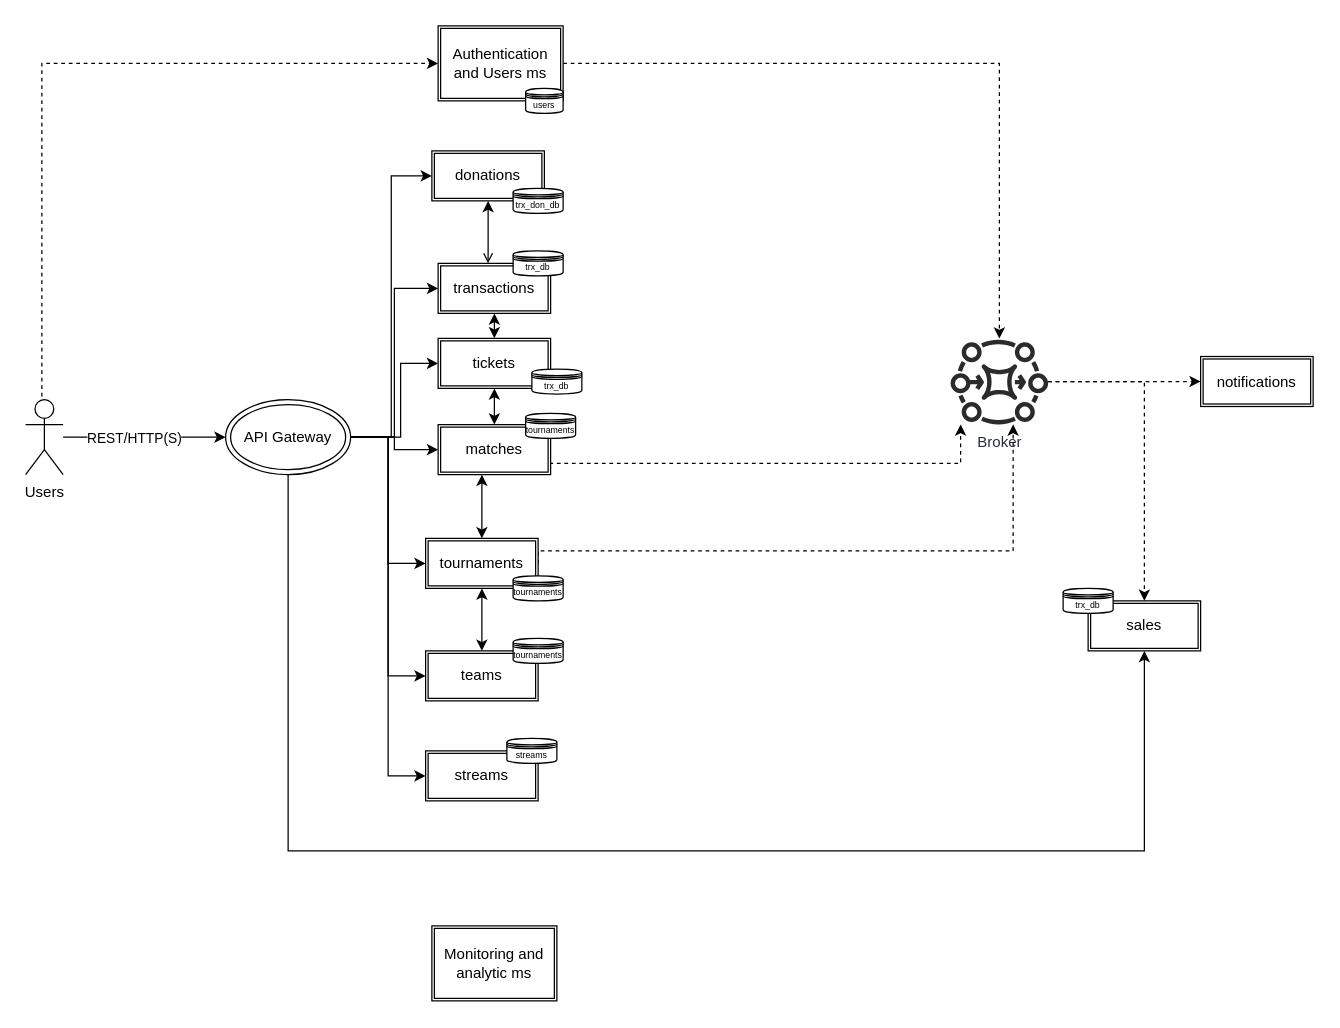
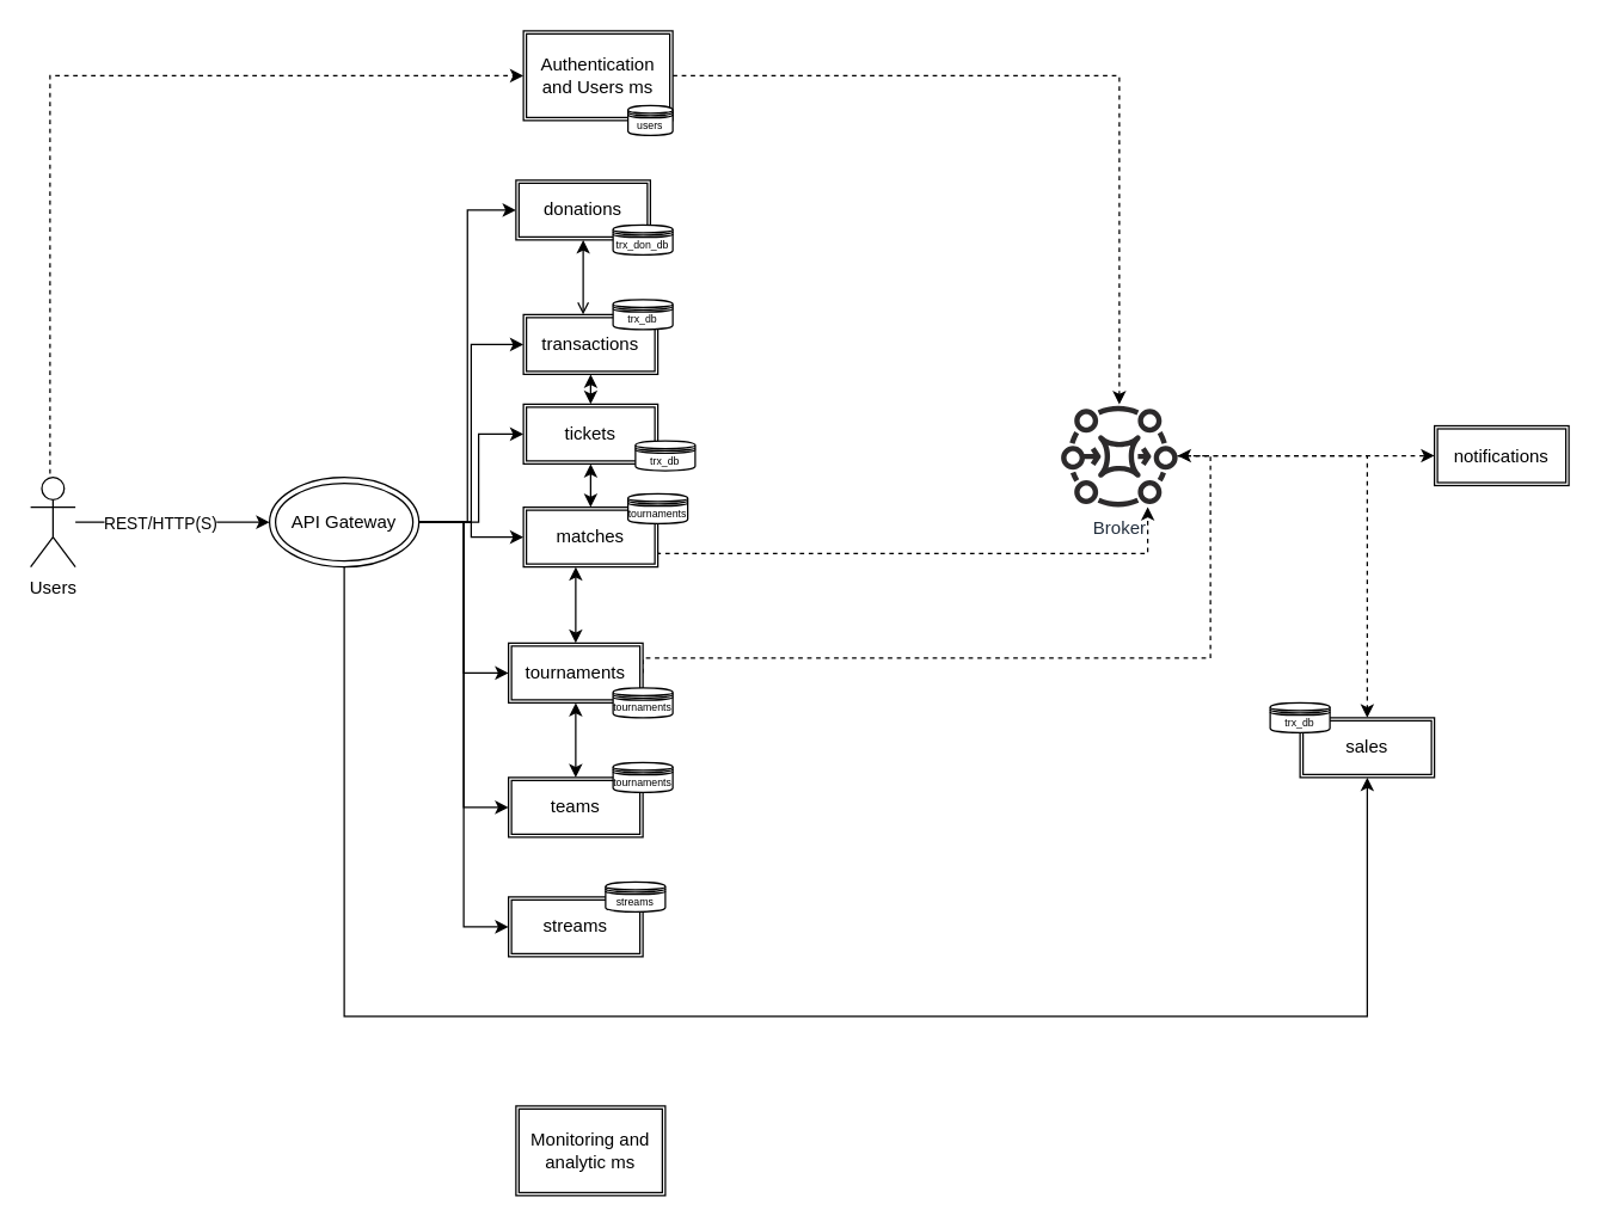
- <mxCell id="20" value="Broker" style="sketch=0;outlineConnect=0;fontColor=#232F3E;gradientColor=none;fillColor=light-dark(#2c2a2b, #ff81d9);strokeColor=none;dashed=0;verticalLabelPosition=bottom;verticalAlign=top;align=center;html=1;fontSize=12;fontStyle=0;aspect=fixed;pointerEvents=1;shape=mxgraph.aws4.mq_broker;" vertex="1" parent="1"><mxGeometry x="760" y="270" width="78" height="69" as="geometry" /></mxCell>
+ <mxCell id="20" value="Broker" style="sketch=0;outlineConnect=0;fontColor=#232F3E;gradientColor=none;fillColor=light-dark(#2c2a2b, #ff81d9);strokeColor=none;dashed=0;verticalLabelPosition=bottom;verticalAlign=top;align=center;html=1;fontSize=12;fontStyle=0;aspect=fixed;pointerEvents=1;shape=mxgraph.aws4.mq_broker;" vertex="1" parent="1"><mxGeometry x="710" y="270" width="78" height="69" as="geometry" /></mxCell>
